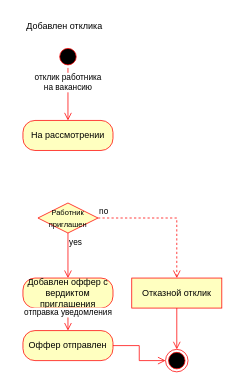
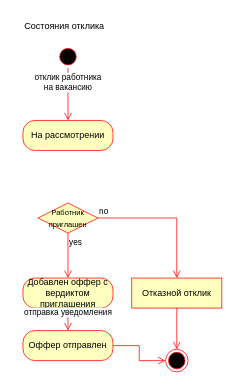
- <mxCell id="5" value="Добавлен отклика" style="text;html=1;align=center;verticalAlign=middle;resizable=0;points=[];autosize=1;strokeColor=none;fillColor=none;" vertex="1" parent="1"><mxGeometry x="20" y="20" width="130" height="30" as="geometry" /></mxCell>
+ <mxCell id="5" value="Состояния отклика" style="text;html=1;align=center;verticalAlign=middle;resizable=0;points=[];autosize=1;strokeColor=none;fillColor=none;" vertex="1" parent="1"><mxGeometry x="20" y="20" width="130" height="30" as="geometry" /></mxCell>
- <mxCell id="8" value="no" style="edgeStyle=orthogonalEdgeStyle;html=1;align=left;verticalAlign=bottom;endArrow=open;endSize=8;strokeColor=#ff0000;rounded=0;entryX=0.5;entryY=0;entryDx=0;entryDy=0;dashed=1;" edge="1" source="7" parent="1" target="12"><mxGeometry x="-1" relative="1" as="geometry"><mxPoint x="225" y="290" as="targetPoint" /></mxGeometry></mxCell>
+ <mxCell id="8" value="no" style="edgeStyle=orthogonalEdgeStyle;html=1;align=left;verticalAlign=bottom;endArrow=open;endSize=8;strokeColor=#ff0000;rounded=0;entryX=0.5;entryY=0;entryDx=0;entryDy=0;" edge="1" source="7" parent="1" target="12"><mxGeometry x="-1" relative="1" as="geometry"><mxPoint x="225" y="290" as="targetPoint" /></mxGeometry></mxCell>
